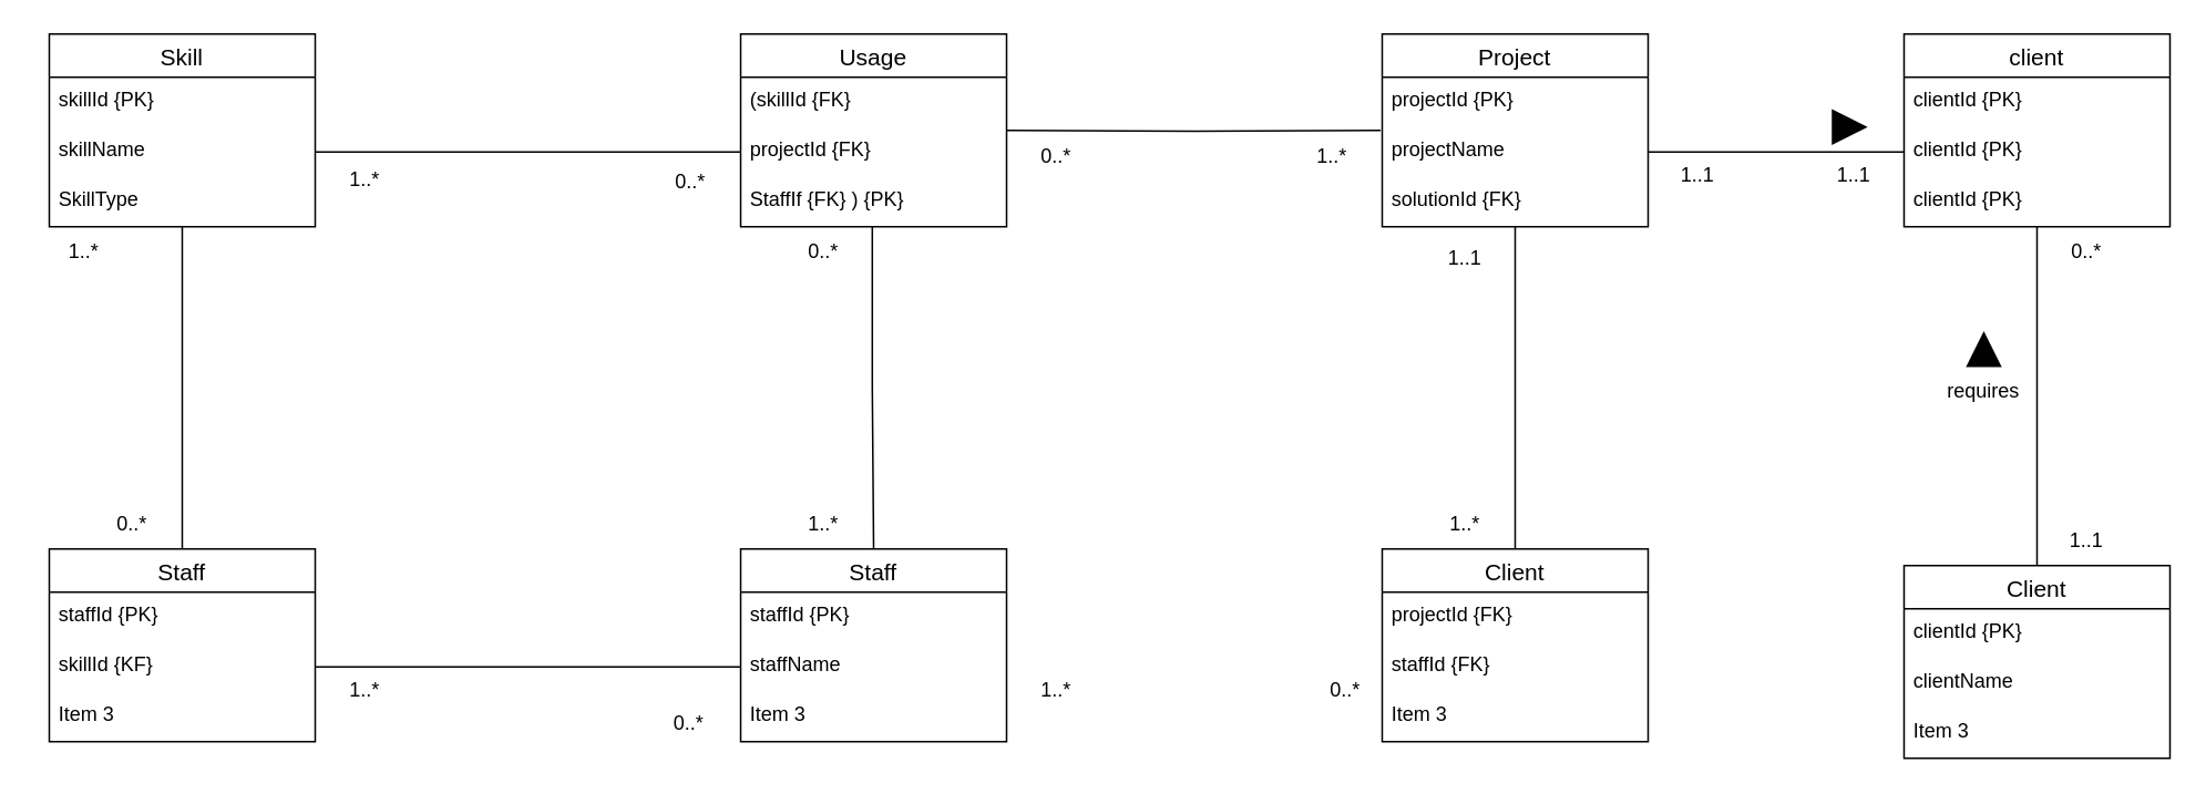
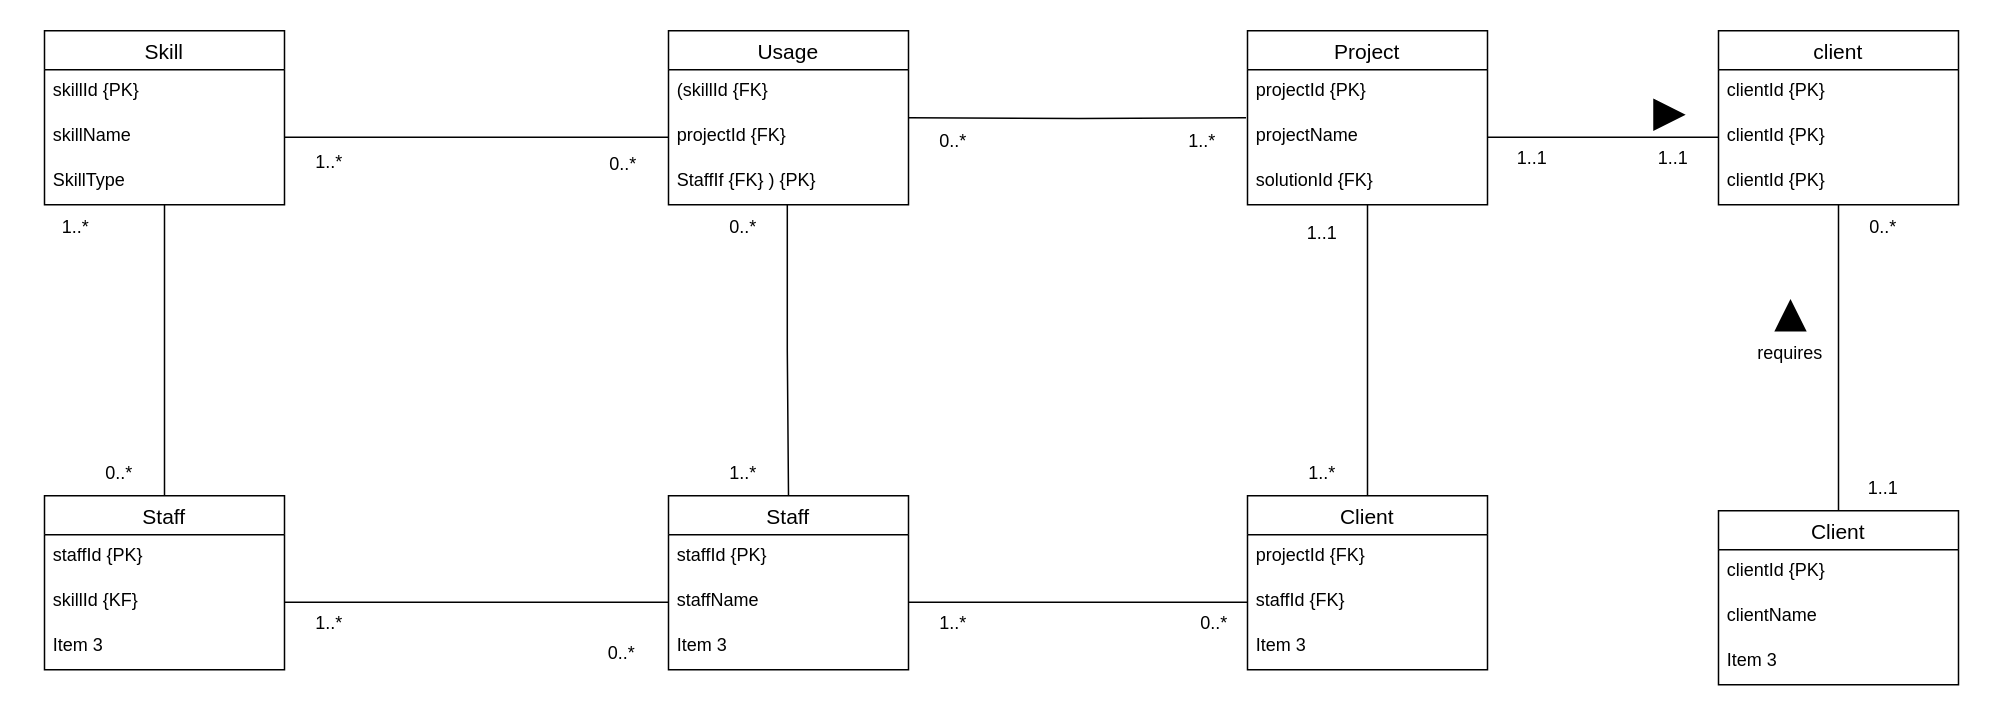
+ <mxCell id="63" style="edgeStyle=orthogonalEdgeStyle;rounded=0;orthogonalLoop=1;jettySize=auto;html=1;endArrow=none;endFill=0;" edge="1" parent="1" source="61" target="21"><mxGeometry relative="1" as="geometry" /></mxCell>
